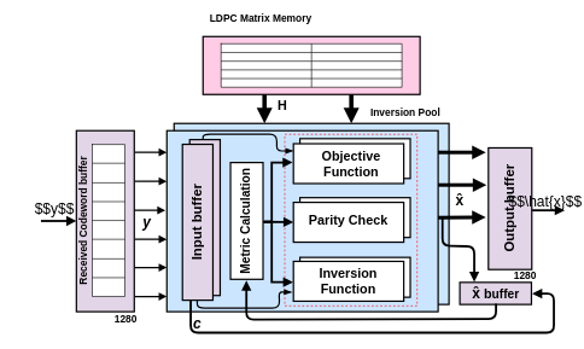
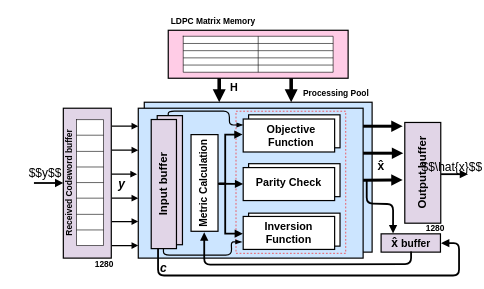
- <mxCell id="5" value="&lt;font style=&quot;font-size: 14px;&quot;&gt;&lt;b&gt;LDPC Matrix Memory&lt;/b&gt;&lt;/font&gt;" style="text;strokeColor=none;fillColor=none;html=1;align=center;verticalAlign=middle;whiteSpace=wrap;rounded=0;" parent="1" vertex="1"><mxGeometry x="285" y="10" width="150" height="30" as="geometry" /></mxCell>
+ <mxCell id="5" value="&lt;font style=&quot;font-size: 14px;&quot;&gt;&lt;b&gt;LDPC Matrix Memory&lt;/b&gt;&lt;/font&gt;" style="text;strokeColor=none;fillColor=none;html=1;align=center;verticalAlign=middle;whiteSpace=wrap;rounded=0;" parent="1" vertex="1"><mxGeometry x="280" y="20" width="150" height="30" as="geometry" /></mxCell>
- <mxCell id="6" value="&lt;font style=&quot;font-size: 14px;&quot;&gt;&lt;b&gt;Inversion Pool&lt;/b&gt;&lt;/font&gt;" style="text;strokeColor=none;fillColor=none;html=1;align=center;verticalAlign=middle;whiteSpace=wrap;rounded=0;" parent="1" vertex="1"><mxGeometry x="485" y="140" width="150" height="30" as="geometry" /></mxCell>
+ <mxCell id="6" value="&lt;font style=&quot;font-size: 14px;&quot;&gt;&lt;b&gt;Processing Pool&lt;/b&gt;&lt;/font&gt;" style="text;strokeColor=none;fillColor=none;html=1;align=center;verticalAlign=middle;whiteSpace=wrap;rounded=0;" parent="1" vertex="1"><mxGeometry x="485" y="140" width="150" height="30" as="geometry" /></mxCell>
